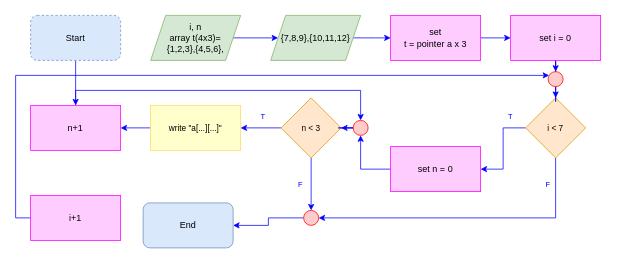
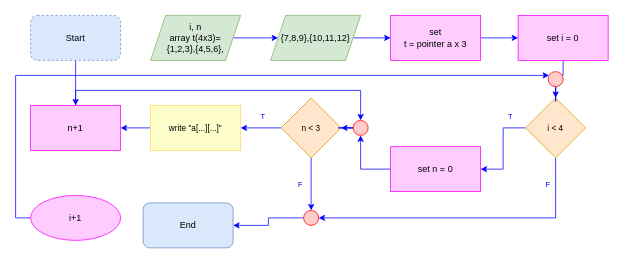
- <mxCell id="15" value="set i = 0" style="whiteSpace=wrap;html=1;fillColor=#FFCCFF;strokeColor=#FF00FF;" parent="1" vertex="1"><mxGeometry x="680" y="20" width="120" height="60" as="geometry" /></mxCell>
+ <mxCell id="15" value="set i = 0" style="whiteSpace=wrap;html=1;fillColor=#FFCCFF;strokeColor=#FF00FF;" parent="1" vertex="1"><mxGeometry x="690" y="20" width="120" height="60" as="geometry" /></mxCell>
- <mxCell id="13" value="i &amp;lt; 7" style="rhombus;whiteSpace=wrap;html=1;strokeColor=#d79b00;fontFamily=Helvetica;fontSize=11;fillColor=#ffe6cc;" parent="1" vertex="1"><mxGeometry x="700" y="130" width="80" height="80" as="geometry" /></mxCell>
+ <mxCell id="13" value="i &amp;lt; 4" style="rhombus;whiteSpace=wrap;html=1;strokeColor=#d79b00;fontFamily=Helvetica;fontSize=11;fillColor=#ffe6cc;" parent="1" vertex="1"><mxGeometry x="700" y="130" width="80" height="80" as="geometry" /></mxCell>
- <mxCell id="28" value="i+1" style="whiteSpace=wrap;html=1;fillColor=#FFCCFF;strokeColor=#FF00FF;" parent="1" vertex="1"><mxGeometry x="40" y="260" width="120" height="60" as="geometry" /></mxCell>
+ <mxCell id="28" value="i+1" style="ellipse;whiteSpace=wrap;html=1;fillColor=#FFCCFF;strokeColor=#FF00FF;" parent="1" vertex="1"><mxGeometry x="40" y="260" width="120" height="60" as="geometry" /></mxCell>
